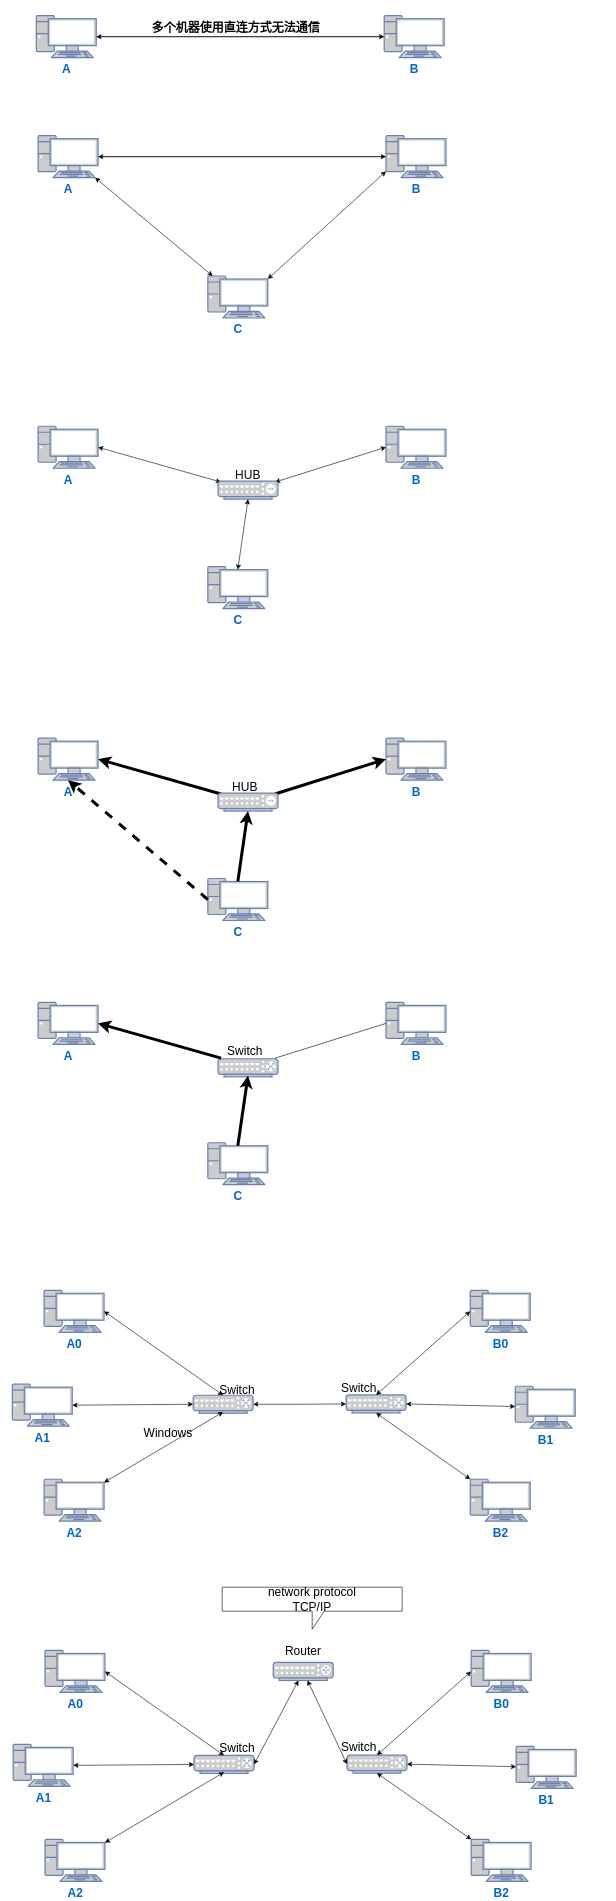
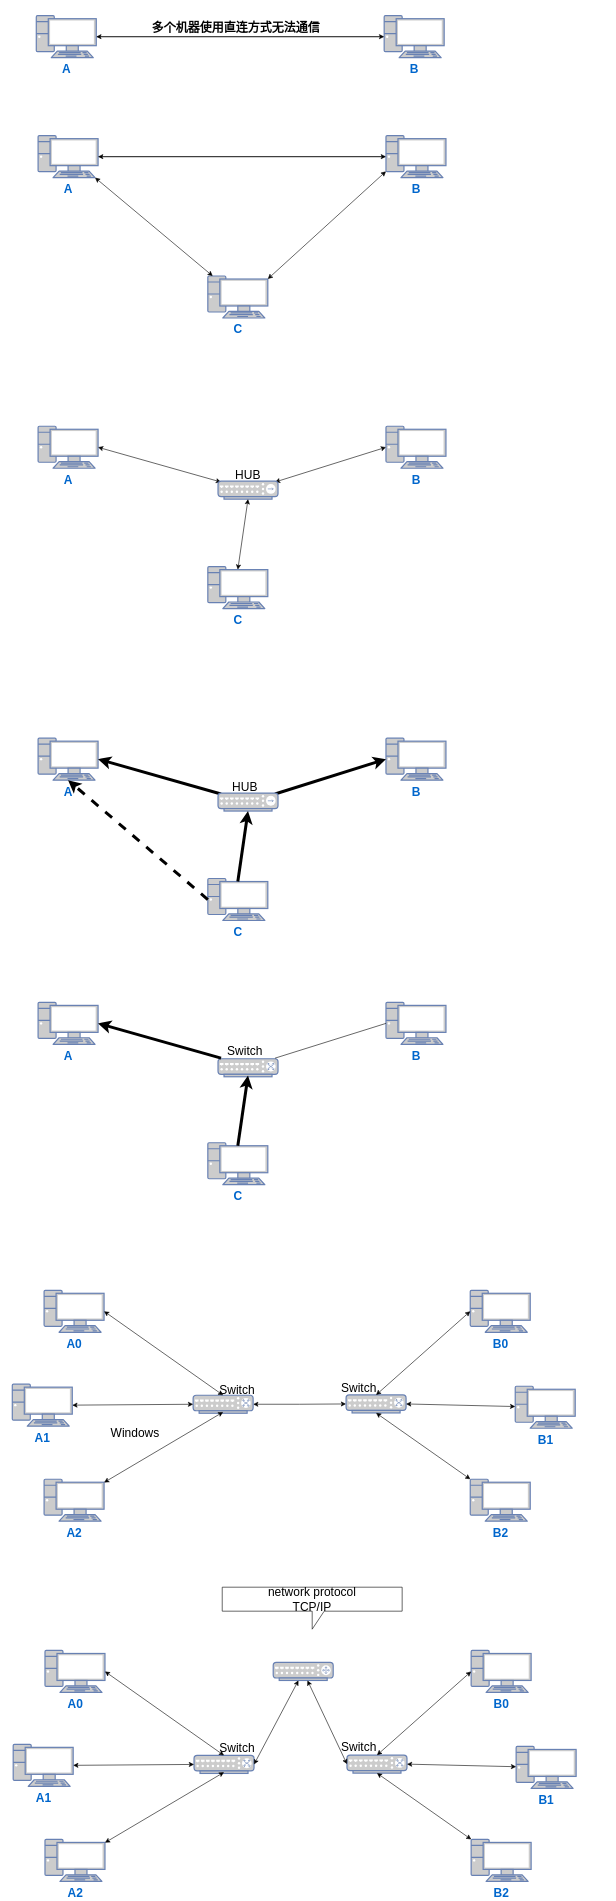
- <mxCell id="105" value="Windows" style="text;html=1;strokeColor=none;fillColor=none;align=center;verticalAlign=middle;whiteSpace=wrap;rounded=0;fontSize=20;" vertex="1" parent="1"><mxGeometry x="235" y="2377" width="90" height="20" as="geometry" /></mxCell>
+ <mxCell id="105" value="Windows" style="text;html=1;strokeColor=none;fillColor=none;align=center;verticalAlign=middle;whiteSpace=wrap;rounded=0;fontSize=20;" vertex="1" parent="1"><mxGeometry x="180" y="2377" width="90" height="20" as="geometry" /></mxCell>
- <mxCell id="104" value="Router" style="text;html=1;strokeColor=none;fillColor=none;align=center;verticalAlign=middle;whiteSpace=wrap;rounded=0;fontSize=20;" vertex="1" parent="1"><mxGeometry x="460" y="2741" width="90" height="20" as="geometry" /></mxCell>
